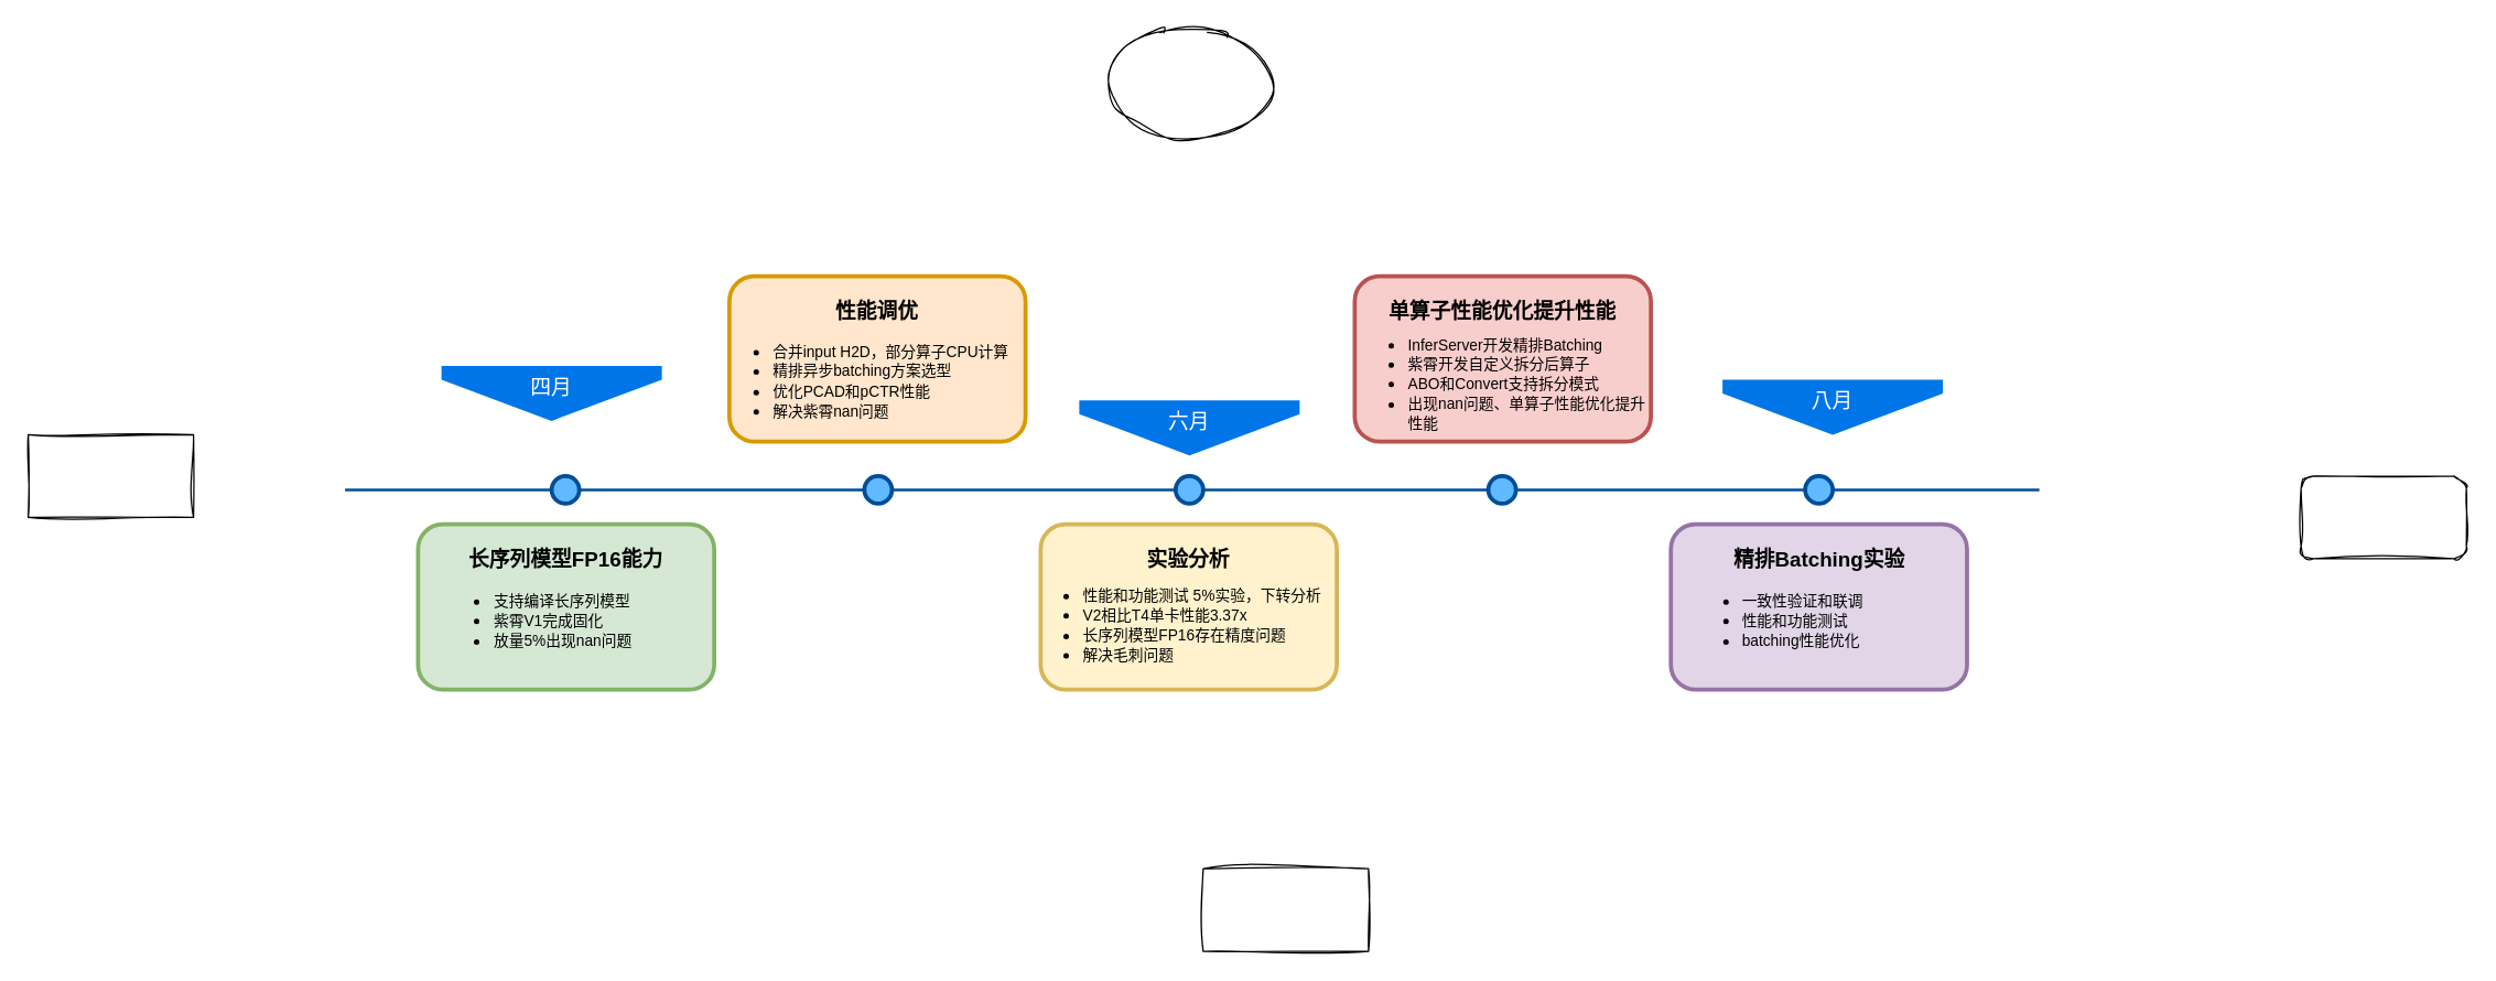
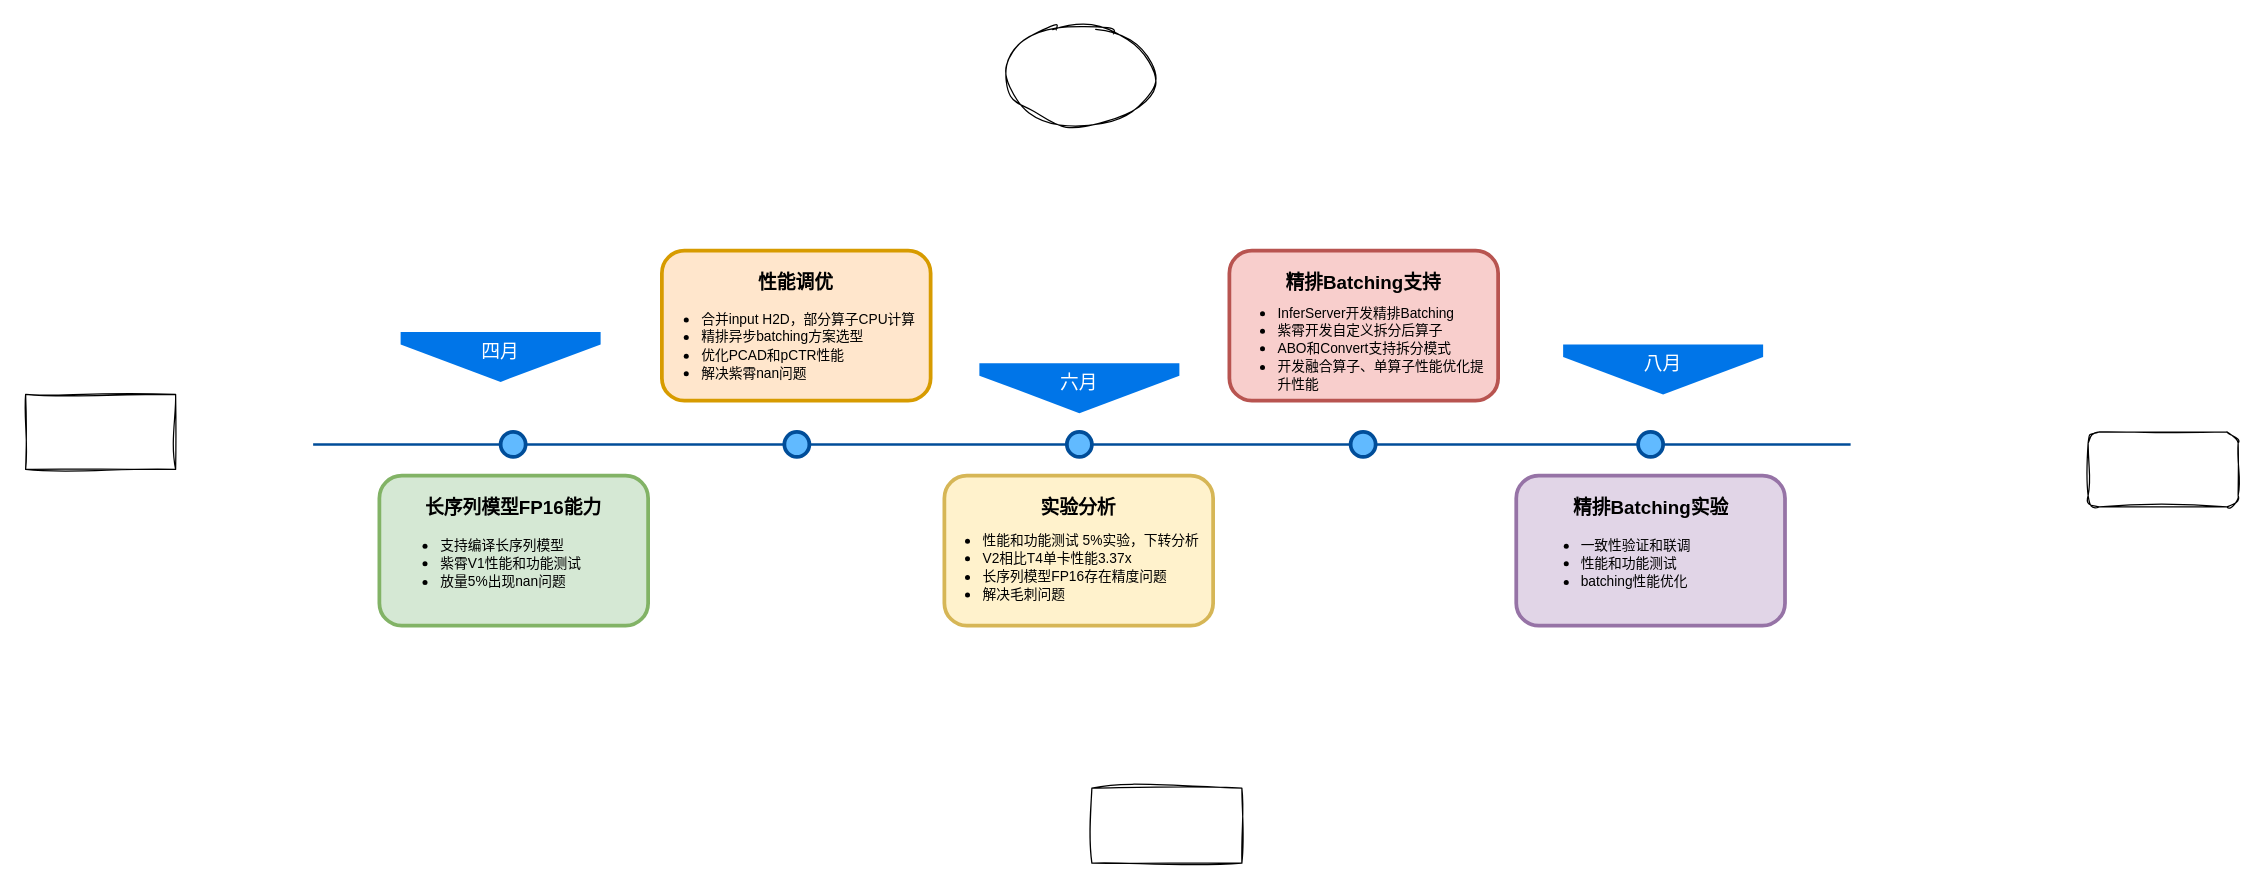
- <mxCell id="12" value="&lt;h1&gt;&lt;font style=&quot;font-size: 15px;&quot;&gt;单算子性能优化提升性能&lt;/font&gt;&lt;/h1&gt;&lt;p&gt;&lt;/p&gt;" style="text;html=1;spacing=5;spacingTop=-20;whiteSpace=wrap;overflow=hidden;strokeColor=#b85450;strokeWidth=3;fillColor=#f8cecc;fontSize=13;align=center;rounded=1;" parent="1" vertex="1"><mxGeometry x="983" y="200" width="215" height="120" as="geometry" /></mxCell>
+ <mxCell id="12" value="&lt;h1&gt;&lt;font style=&quot;font-size: 15px;&quot;&gt;精排Batching支持&lt;/font&gt;&lt;/h1&gt;&lt;p&gt;&lt;/p&gt;" style="text;html=1;spacing=5;spacingTop=-20;whiteSpace=wrap;overflow=hidden;strokeColor=#b85450;strokeWidth=3;fillColor=#f8cecc;fontSize=13;align=center;rounded=1;" parent="1" vertex="1"><mxGeometry x="983" y="200" width="215" height="120" as="geometry" /></mxCell>
- <mxCell id="23" value="&lt;ul style=&quot;font-family: Helvetica; text-align: left;&quot;&gt;&lt;li style=&quot;&quot;&gt;&lt;font style=&quot;font-size: 11px;&quot;&gt;InferServer开发精排Batching&lt;/font&gt;&lt;/li&gt;&lt;li style=&quot;&quot;&gt;&lt;font style=&quot;font-size: 11px;&quot;&gt;紫霄开发自定义拆分后算子&lt;/font&gt;&lt;/li&gt;&lt;li style=&quot;&quot;&gt;&lt;font style=&quot;font-size: 11px;&quot;&gt;ABO和Convert支持拆分模式&lt;/font&gt;&lt;/li&gt;&lt;li style=&quot;&quot;&gt;&lt;font style=&quot;font-size: 11px;&quot;&gt;出现nan问题、单算子性能优化提升性能&lt;/font&gt;&lt;/li&gt;&lt;/ul&gt;" style="text;html=1;align=center;verticalAlign=middle;whiteSpace=wrap;rounded=0;fontFamily=Architects Daughter;fontSource=https%3A%2F%2Ffonts.googleapis.com%2Fcss%3Ffamily%3DArchitects%2BDaughter;" vertex="1" parent="1"><mxGeometry x="981" y="240" width="217" height="75" as="geometry" /></mxCell>
+ <mxCell id="23" value="&lt;ul style=&quot;font-family: Helvetica; text-align: left;&quot;&gt;&lt;li style=&quot;&quot;&gt;&lt;font style=&quot;font-size: 11px;&quot;&gt;InferServer开发精排Batching&lt;/font&gt;&lt;/li&gt;&lt;li style=&quot;&quot;&gt;&lt;font style=&quot;font-size: 11px;&quot;&gt;紫霄开发自定义拆分后算子&lt;/font&gt;&lt;/li&gt;&lt;li style=&quot;&quot;&gt;&lt;font style=&quot;font-size: 11px;&quot;&gt;ABO和Convert支持拆分模式&lt;/font&gt;&lt;/li&gt;&lt;li style=&quot;&quot;&gt;&lt;font style=&quot;font-size: 11px;&quot;&gt;开发融合算子、单算子性能优化提升性能&lt;/font&gt;&lt;/li&gt;&lt;/ul&gt;" style="text;html=1;align=center;verticalAlign=middle;whiteSpace=wrap;rounded=0;fontFamily=Architects Daughter;fontSource=https%3A%2F%2Ffonts.googleapis.com%2Fcss%3Ffamily%3DArchitects%2BDaughter;" vertex="1" parent="1"><mxGeometry x="981" y="240" width="217" height="75" as="geometry" /></mxCell>
- <mxCell id="22" value="&lt;ul style=&quot;font-family: Helvetica;&quot;&gt;&lt;li style=&quot;text-align: left;&quot;&gt;&lt;font style=&quot;font-size: 11px;&quot;&gt;支持编译长序列模型&lt;/font&gt;&lt;/li&gt;&lt;li style=&quot;text-align: left;&quot;&gt;&lt;font style=&quot;font-size: 11px;&quot;&gt;紫霄V1完成固化&lt;/font&gt;&lt;/li&gt;&lt;li style=&quot;text-align: left;&quot;&gt;&lt;font style=&quot;font-size: 11px;&quot;&gt;放量5%出现nan问题&lt;/font&gt;&lt;/li&gt;&lt;/ul&gt;" style="text;html=1;align=center;verticalAlign=middle;whiteSpace=wrap;rounded=0;fontFamily=Architects Daughter;fontSource=https%3A%2F%2Ffonts.googleapis.com%2Fcss%3Ffamily%3DArchitects%2BDaughter;" vertex="1" parent="1"><mxGeometry x="280" y="412.5" width="217" height="75" as="geometry" /></mxCell>
+ <mxCell id="22" value="&lt;ul style=&quot;font-family: Helvetica;&quot;&gt;&lt;li style=&quot;text-align: left;&quot;&gt;&lt;font style=&quot;font-size: 11px;&quot;&gt;支持编译长序列模型&lt;/font&gt;&lt;/li&gt;&lt;li style=&quot;text-align: left;&quot;&gt;&lt;font style=&quot;font-size: 11px;&quot;&gt;紫霄V1性能和功能测试&lt;/font&gt;&lt;/li&gt;&lt;li style=&quot;text-align: left;&quot;&gt;&lt;font style=&quot;font-size: 11px;&quot;&gt;放量5%出现nan问题&lt;/font&gt;&lt;/li&gt;&lt;/ul&gt;" style="text;html=1;align=center;verticalAlign=middle;whiteSpace=wrap;rounded=0;fontFamily=Architects Daughter;fontSource=https%3A%2F%2Ffonts.googleapis.com%2Fcss%3Ffamily%3DArchitects%2BDaughter;" vertex="1" parent="1"><mxGeometry x="280" y="412.5" width="217" height="75" as="geometry" /></mxCell>
